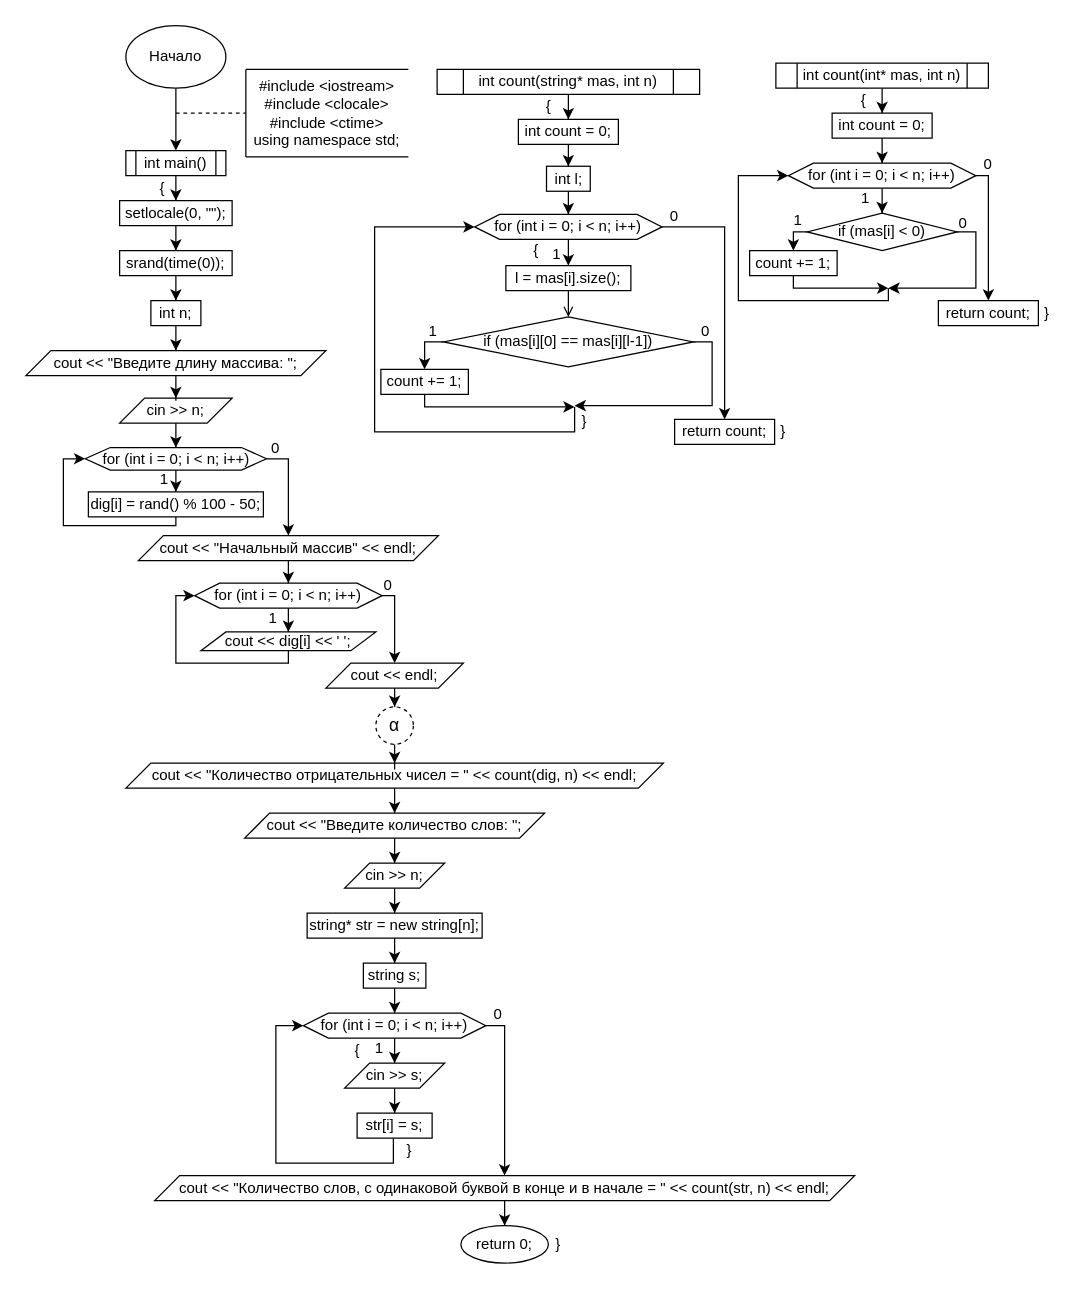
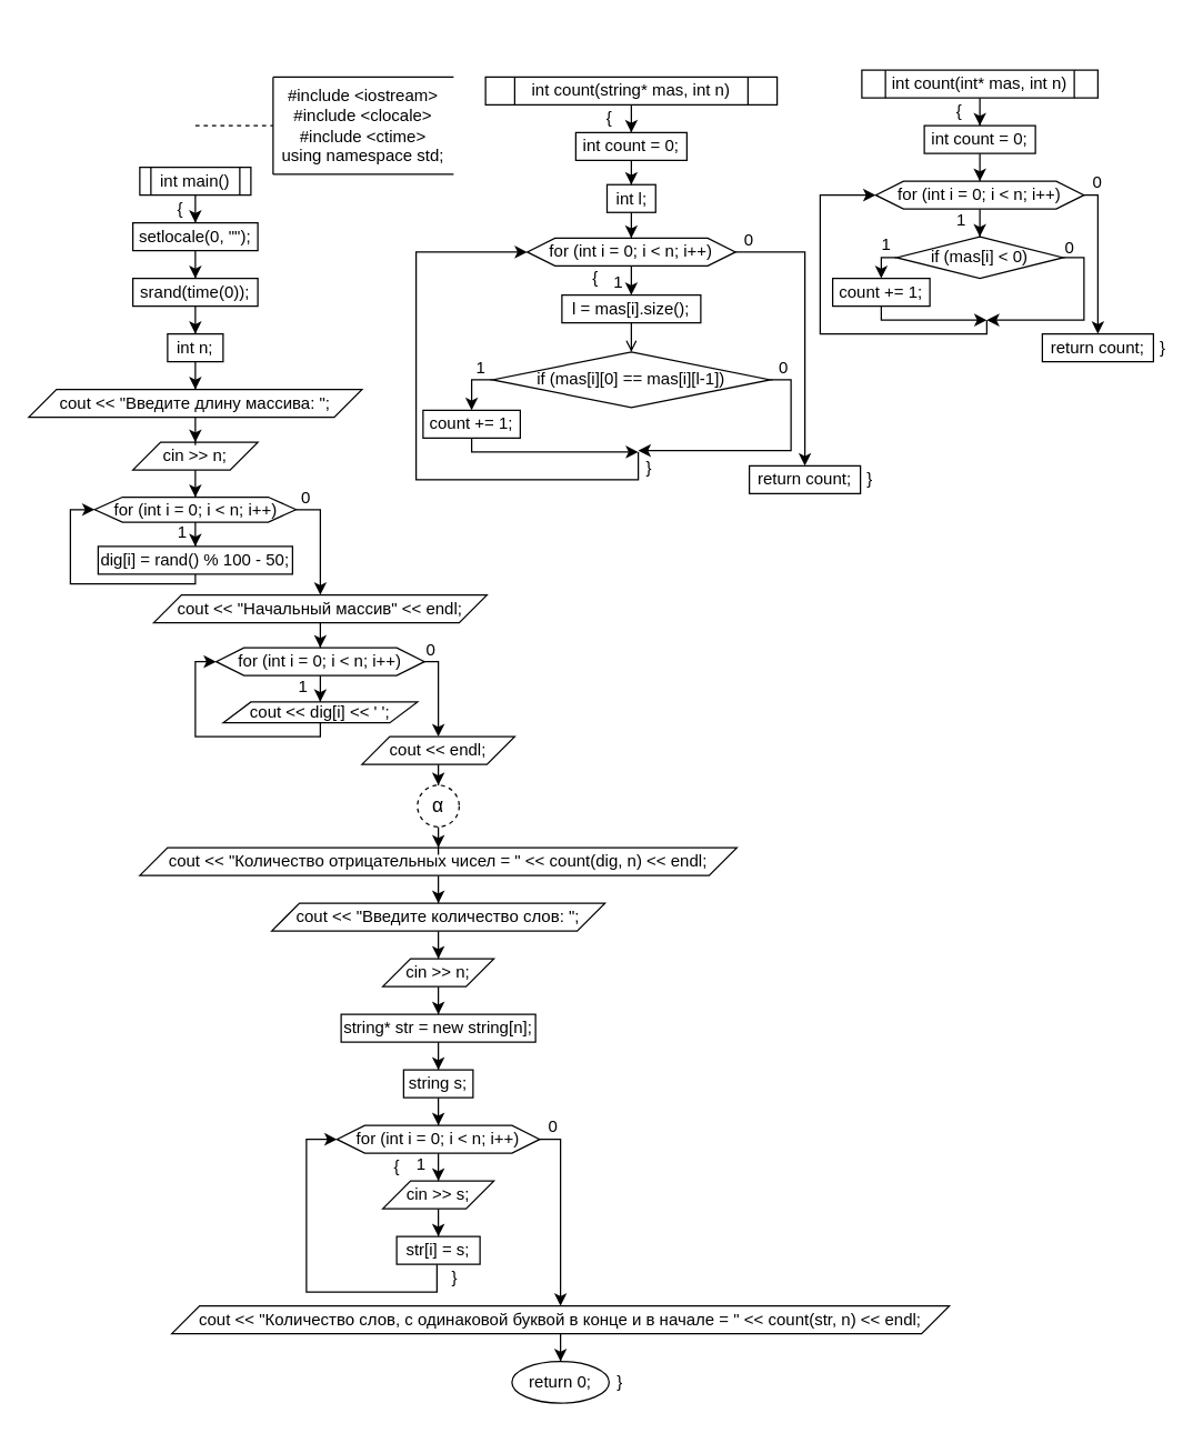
- <mxCell id="3" value="Начало" style="ellipse;whiteSpace=wrap;html=1;" vertex="1" parent="1"><mxGeometry x="100" y="20" width="80" height="50" as="geometry" /></mxCell>
- <mxCell id="2" style="edgeStyle=orthogonalEdgeStyle;rounded=0;orthogonalLoop=1;jettySize=auto;html=1;" edge="1" parent="1" source="3" target="6"><mxGeometry relative="1" as="geometry" /></mxCell>
